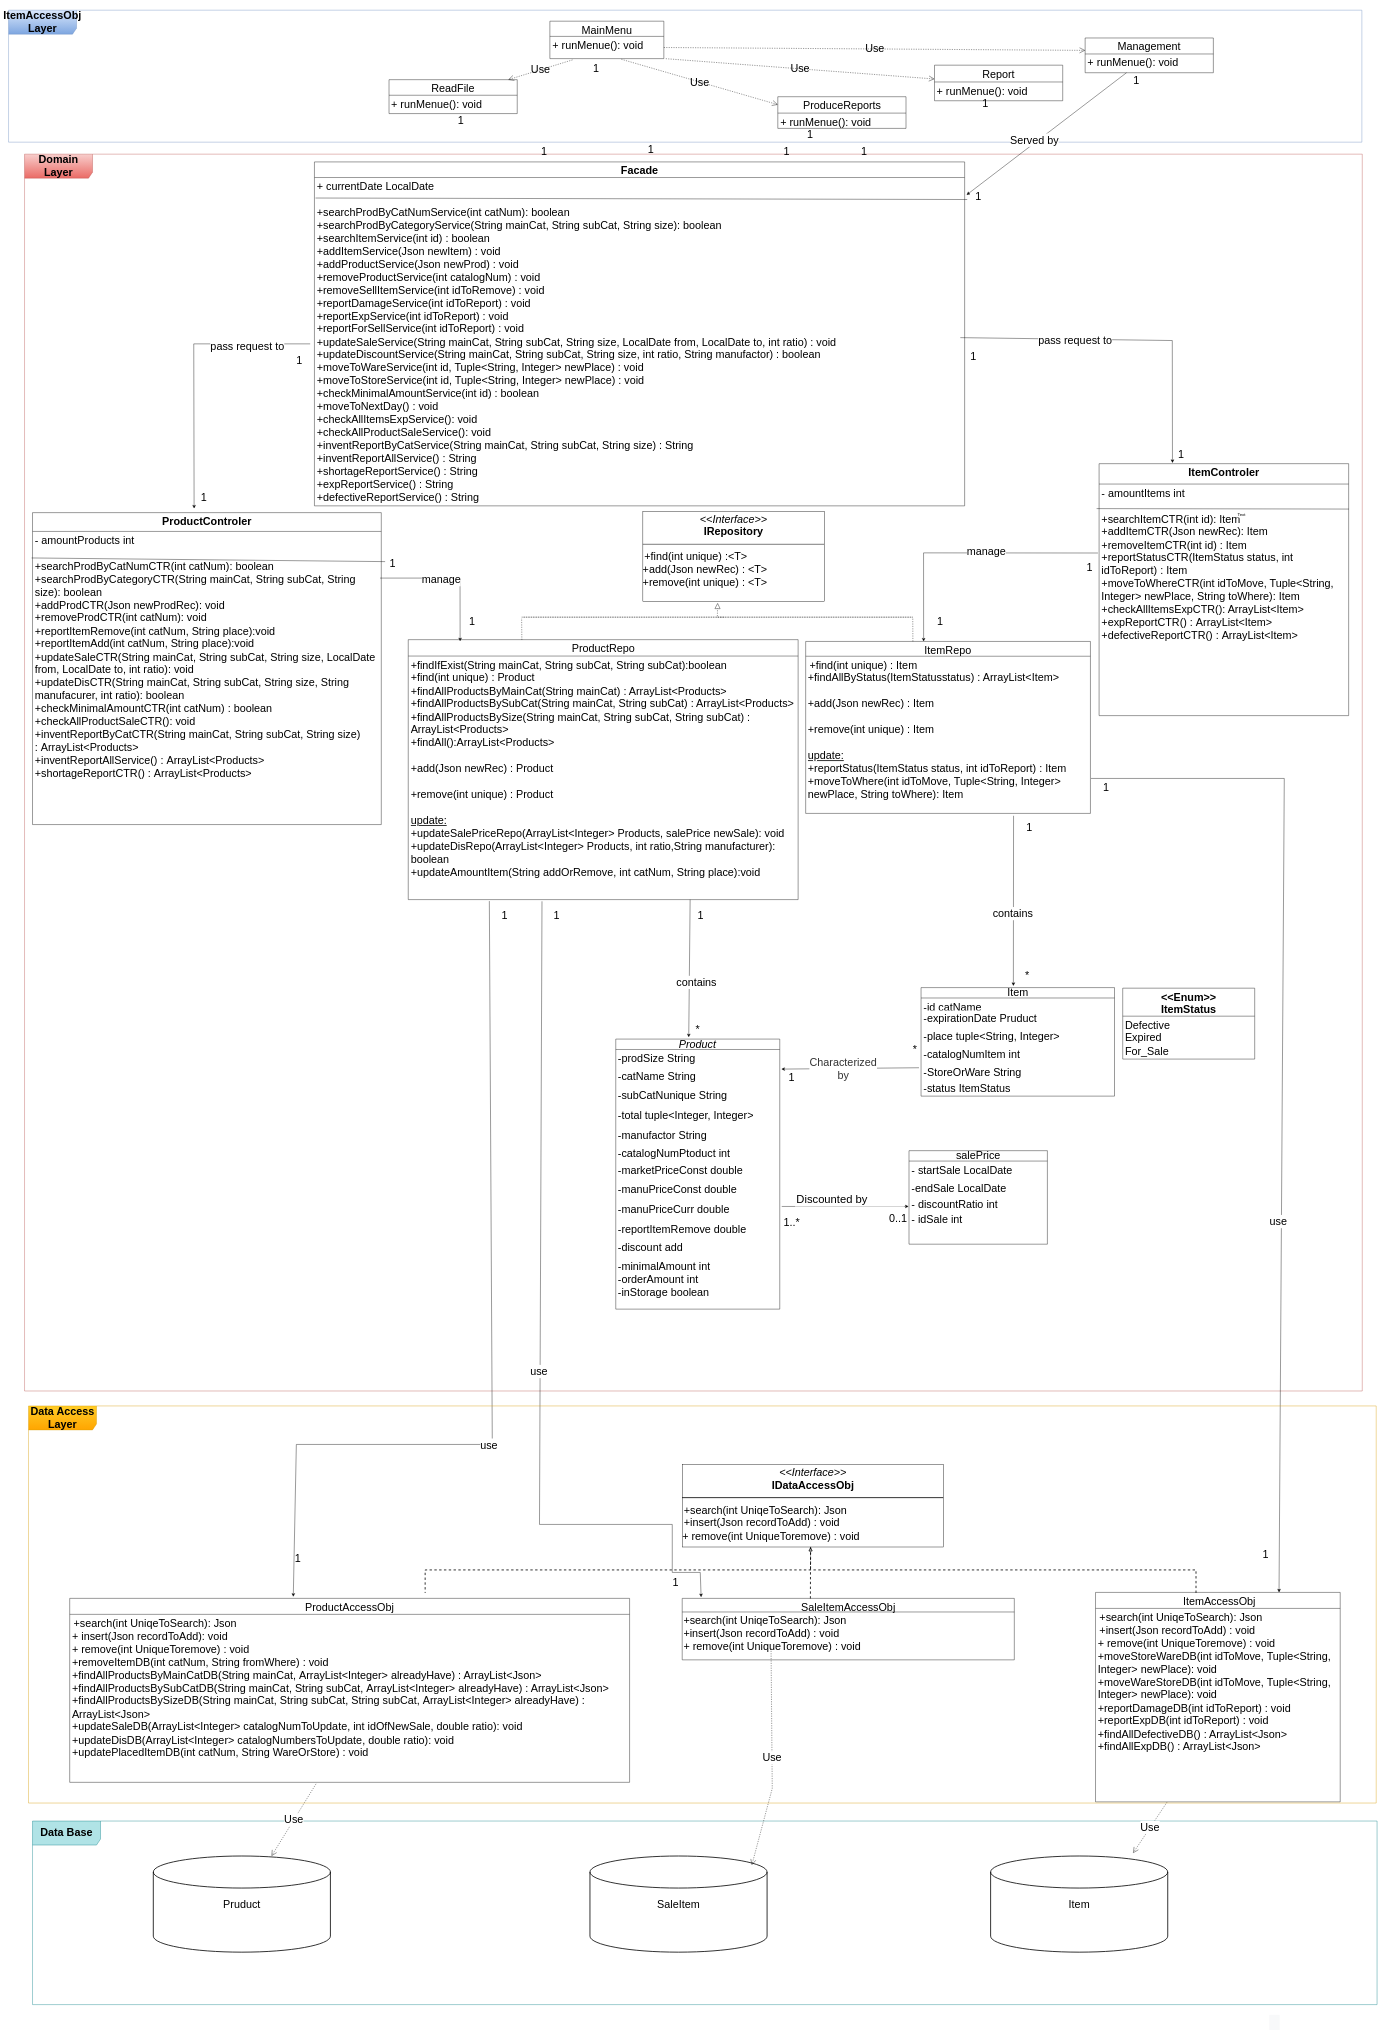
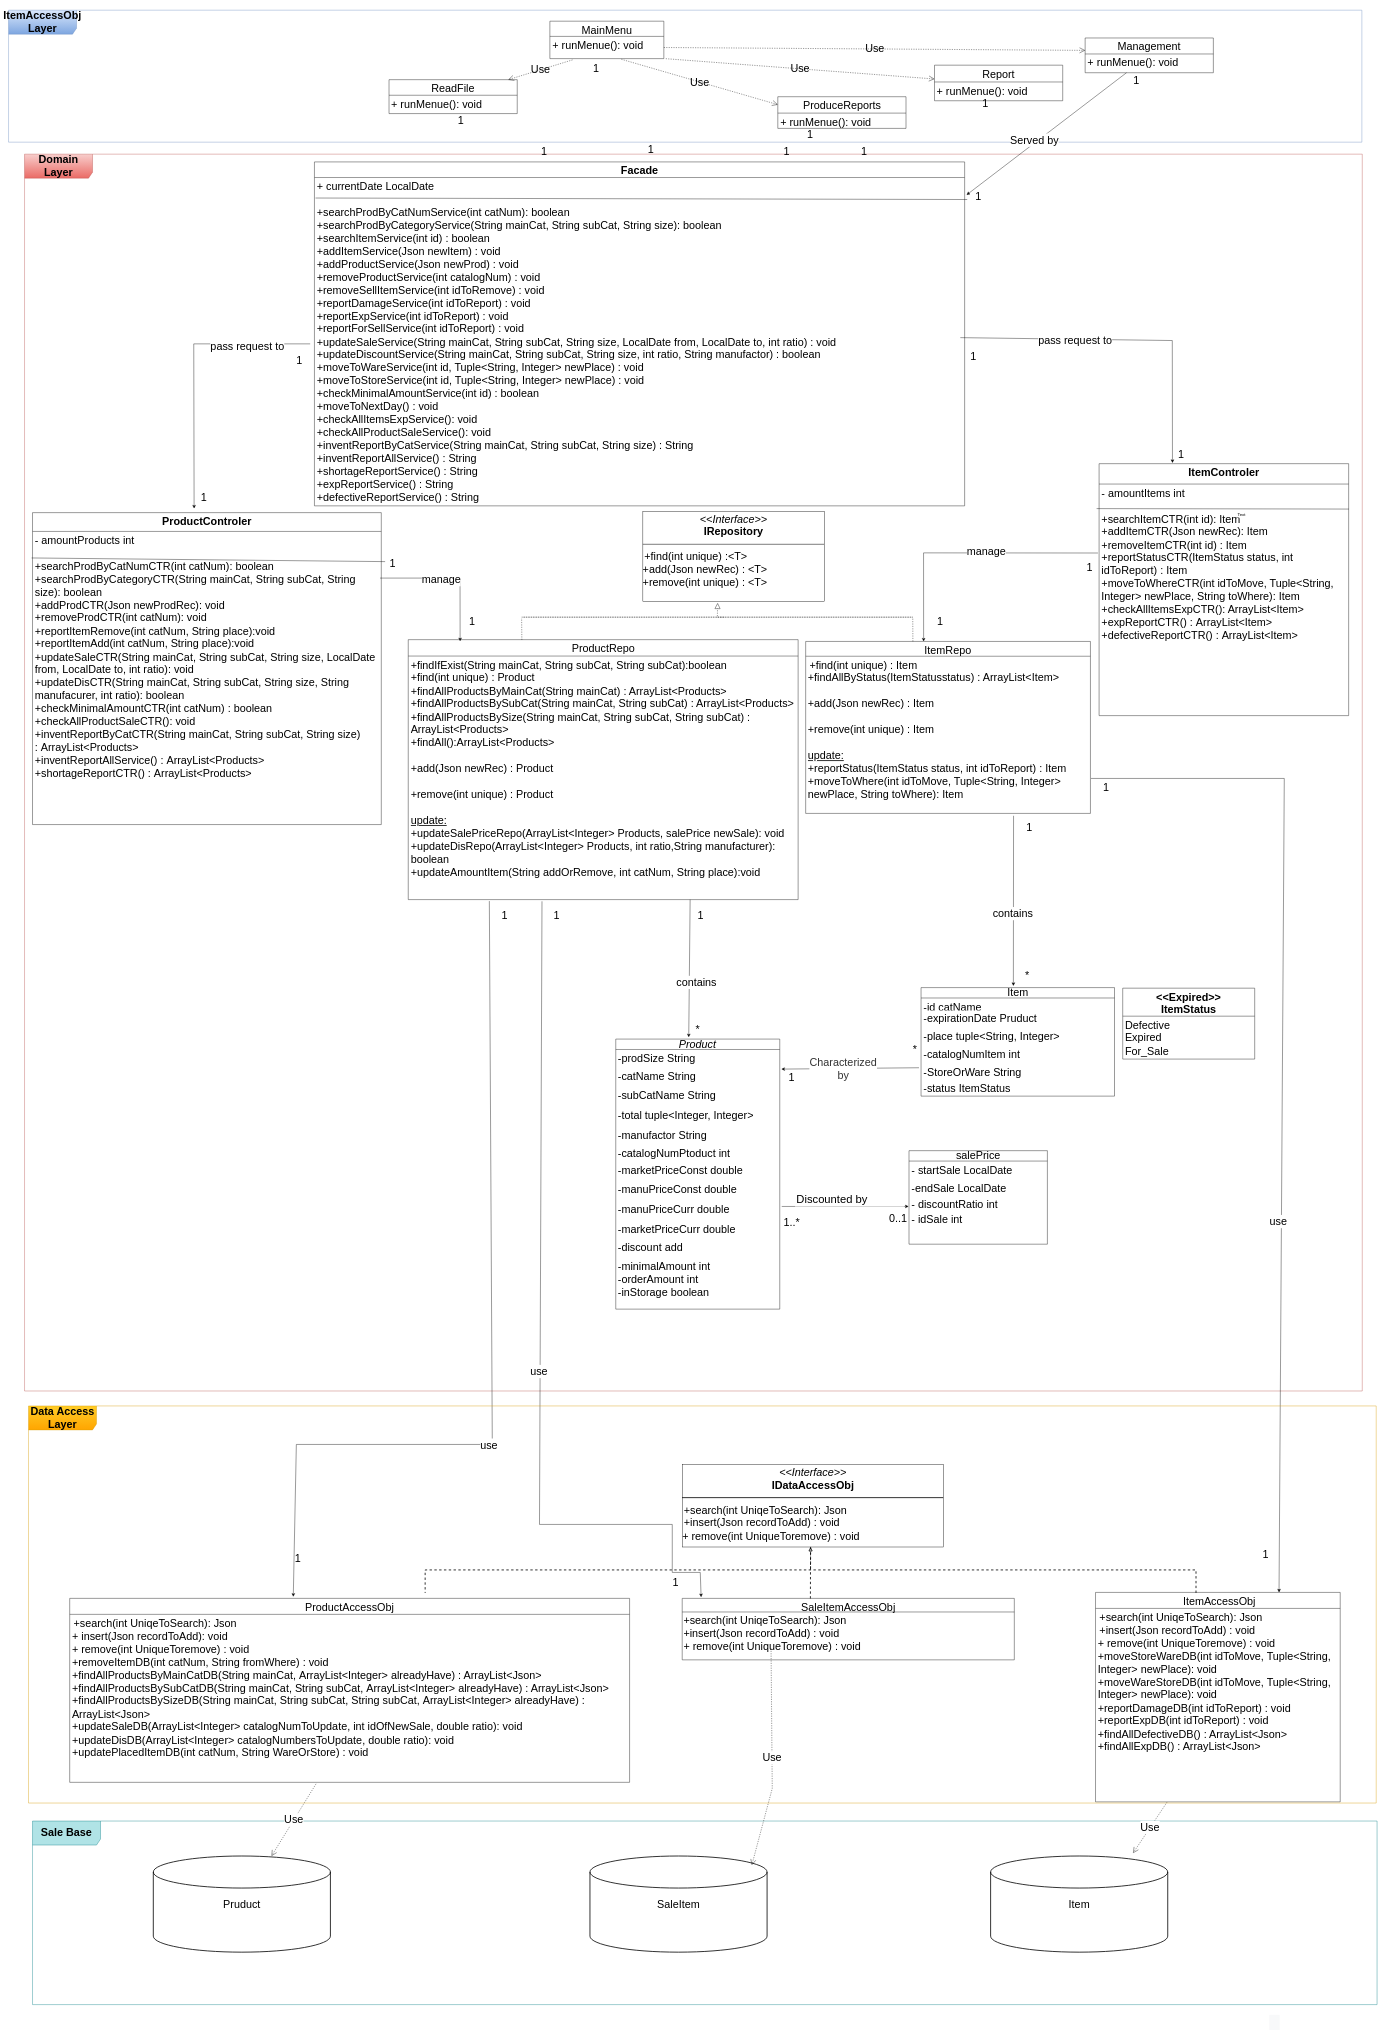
- <mxCell id="69" value="&amp;lt;&amp;lt;Enum&amp;gt;&amp;gt;&lt;div style=&quot;font-size: 27px;&quot;&gt;ItemStatus&lt;/div&gt;" style="swimlane;fontStyle=1;align=center;verticalAlign=top;childLayout=stackLayout;horizontal=1;startSize=70;horizontalStack=0;resizeParent=1;resizeParentMax=0;resizeLast=0;collapsible=1;marginBottom=0;whiteSpace=wrap;html=1;fontSize=27;fontFamily=Helvetica;" vertex="1" parent="2"><mxGeometry x="2666" y="2115.44" width="330" height="177.308" as="geometry" /></mxCell>
+ <mxCell id="69" value="&amp;lt;&amp;lt;Expired&amp;gt;&amp;gt;&lt;div style=&quot;font-size: 27px;&quot;&gt;ItemStatus&lt;/div&gt;" style="swimlane;fontStyle=1;align=center;verticalAlign=top;childLayout=stackLayout;horizontal=1;startSize=70;horizontalStack=0;resizeParent=1;resizeParentMax=0;resizeLast=0;collapsible=1;marginBottom=0;whiteSpace=wrap;html=1;fontSize=27;fontFamily=Helvetica;" vertex="1" parent="2"><mxGeometry x="2666" y="2115.44" width="330" height="177.308" as="geometry" /></mxCell>
- <mxCell id="45" value="-subCatN&lt;span style=&quot;text-wrap: nowrap; font-size: 27px;&quot;&gt;unique String&lt;/span&gt;" style="text;strokeColor=none;fillColor=none;align=left;verticalAlign=top;spacingLeft=4;spacingRight=4;overflow=hidden;rotatable=0;points=[[0,0.5],[1,0.5]];portConstraint=eastwest;whiteSpace=wrap;html=1;fontFamily=Helvetica;fontSize=27;" vertex="1" parent="42"><mxGeometry y="119.08" width="410.08" height="49.92" as="geometry" /></mxCell>
+ <mxCell id="45" value="-subCatN&lt;span style=&quot;text-wrap: nowrap; font-size: 27px;&quot;&gt;ame String&lt;/span&gt;" style="text;strokeColor=none;fillColor=none;align=left;verticalAlign=top;spacingLeft=4;spacingRight=4;overflow=hidden;rotatable=0;points=[[0,0.5],[1,0.5]];portConstraint=eastwest;whiteSpace=wrap;html=1;fontFamily=Helvetica;fontSize=27;" vertex="1" parent="42"><mxGeometry y="119.08" width="410.08" height="49.92" as="geometry" /></mxCell>
- <mxCell id="52" value="&lt;span style=&quot;text-wrap: nowrap; font-size: 27px;&quot;&gt;-reportItemRemove double&amp;nbsp;&lt;/span&gt;" style="text;strokeColor=none;fillColor=none;align=left;verticalAlign=top;spacingLeft=4;spacingRight=4;overflow=hidden;rotatable=0;points=[[0,0.5],[1,0.5]];portConstraint=eastwest;whiteSpace=wrap;html=1;fontFamily=Helvetica;fontSize=27;" vertex="1" parent="42"><mxGeometry y="454.004" width="410.08" height="43" as="geometry" /></mxCell>
+ <mxCell id="52" value="&lt;span style=&quot;text-wrap: nowrap; font-size: 27px;&quot;&gt;-marketPriceCurr double&amp;nbsp;&lt;/span&gt;" style="text;strokeColor=none;fillColor=none;align=left;verticalAlign=top;spacingLeft=4;spacingRight=4;overflow=hidden;rotatable=0;points=[[0,0.5],[1,0.5]];portConstraint=eastwest;whiteSpace=wrap;html=1;fontFamily=Helvetica;fontSize=27;" vertex="1" parent="42"><mxGeometry y="454.004" width="410.08" height="43" as="geometry" /></mxCell>
- <mxCell id="106" value="&lt;h2 style=&quot;font-size: 27px;&quot;&gt;Data Base&lt;/h2&gt;" style="shape=umlFrame;whiteSpace=wrap;html=1;pointerEvents=0;width=170;height=60;fontFamily=Helvetica;labelBackgroundColor=none;fillColor=#b0e3e6;strokeColor=#0e8088;fontSize=27;" vertex="1" parent="102"><mxGeometry width="3362.0" height="459" as="geometry" /></mxCell>
+ <mxCell id="106" value="&lt;h2 style=&quot;font-size: 27px;&quot;&gt;Sale Base&lt;/h2&gt;" style="shape=umlFrame;whiteSpace=wrap;html=1;pointerEvents=0;width=170;height=60;fontFamily=Helvetica;labelBackgroundColor=none;fillColor=#b0e3e6;strokeColor=#0e8088;fontSize=27;" vertex="1" parent="102"><mxGeometry width="3362.0" height="459" as="geometry" /></mxCell>
